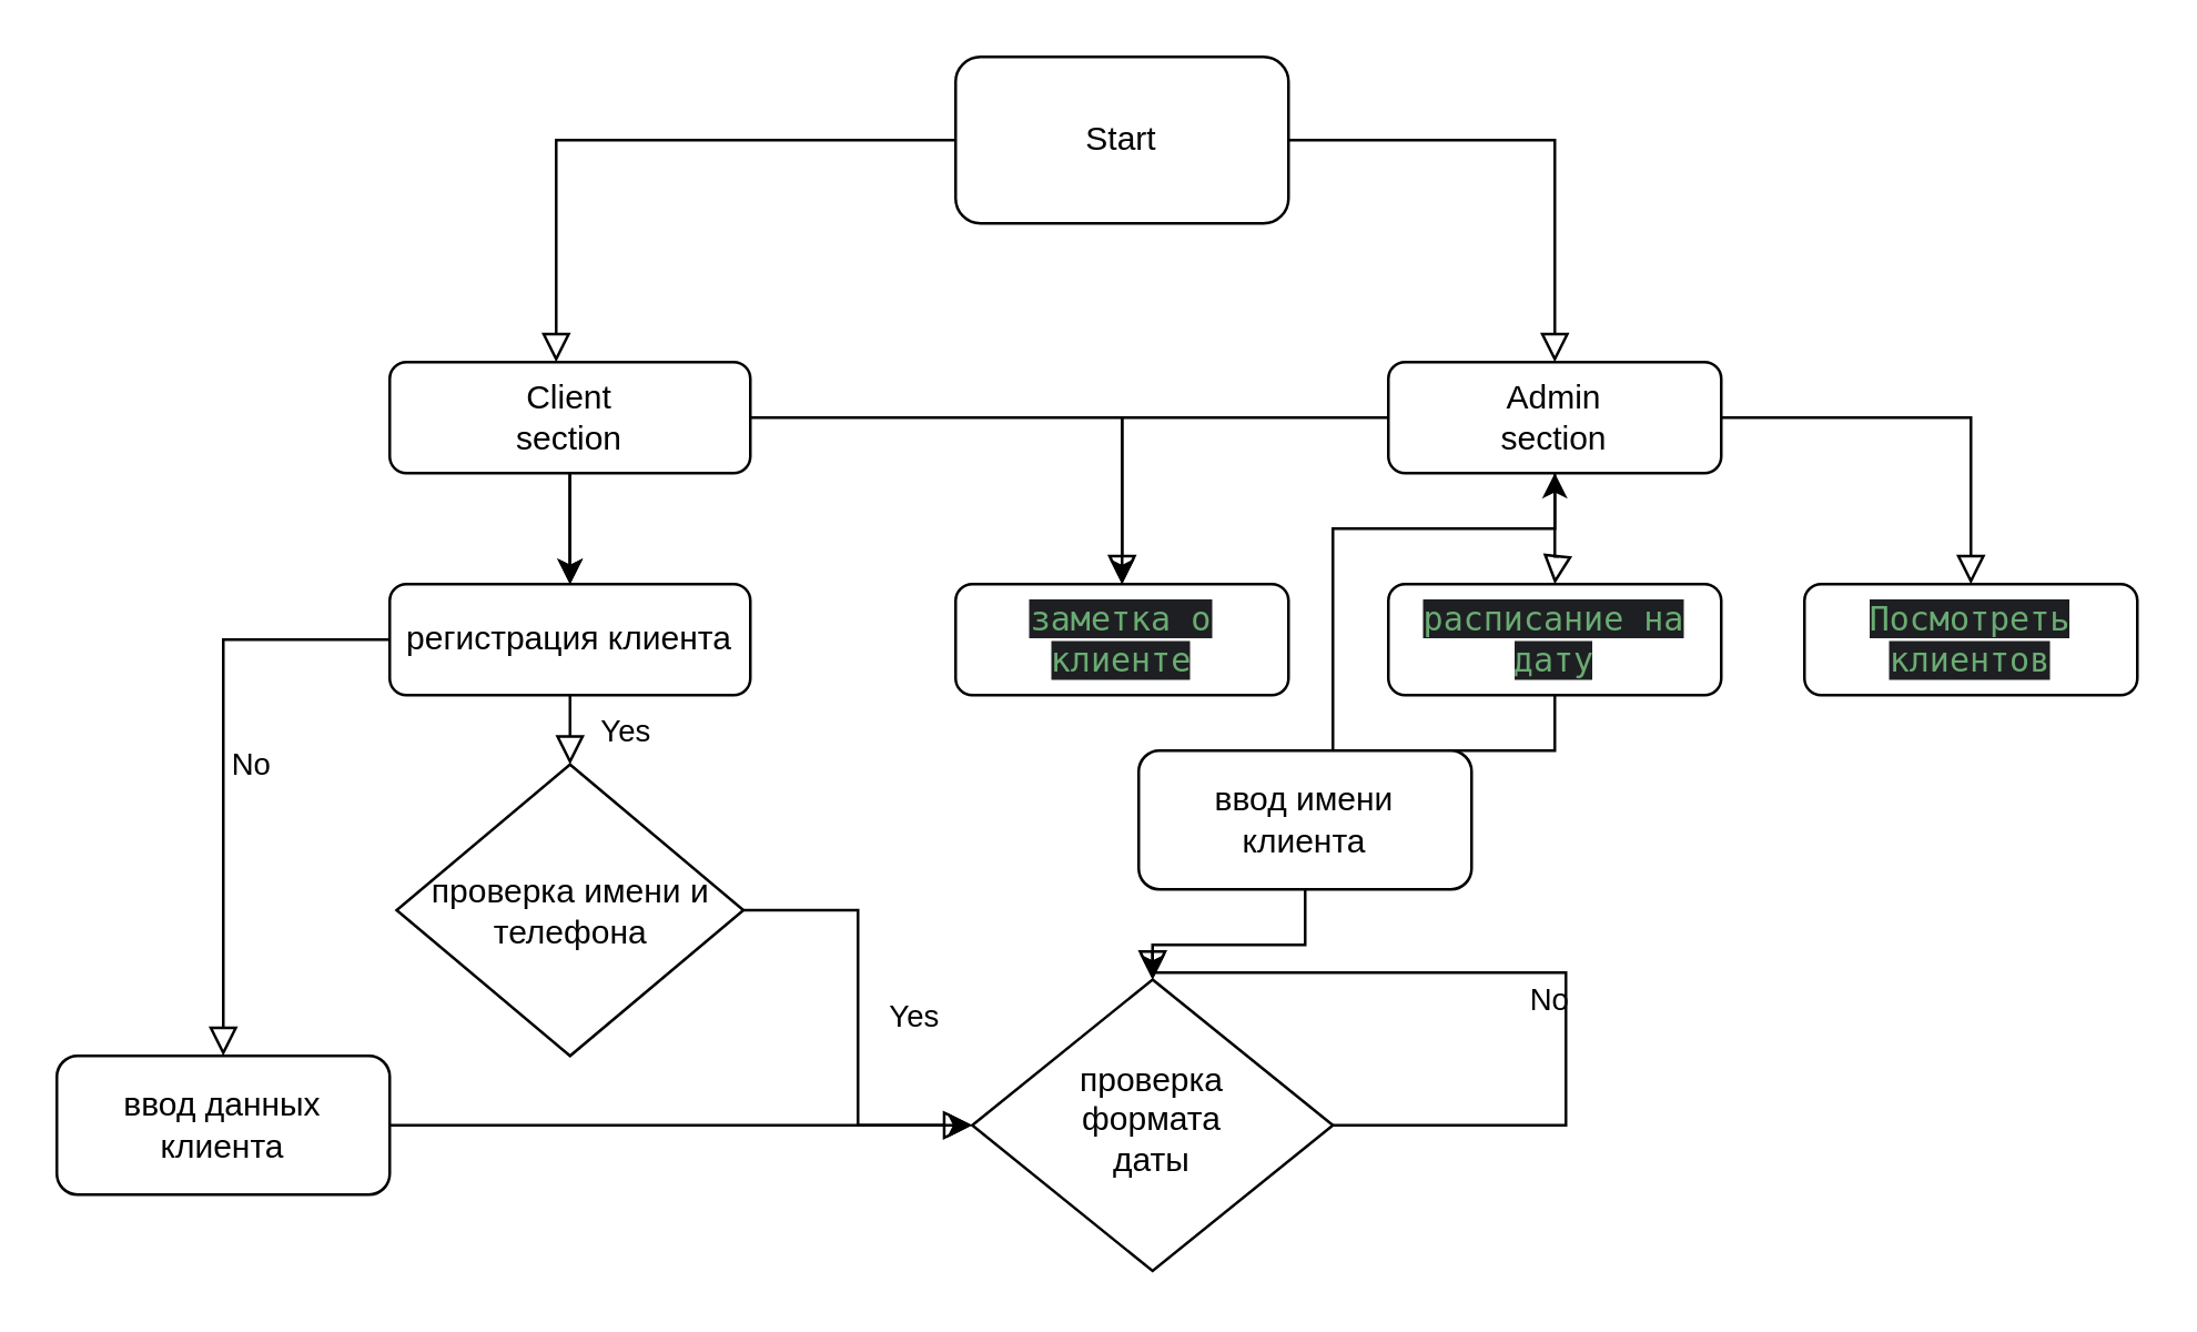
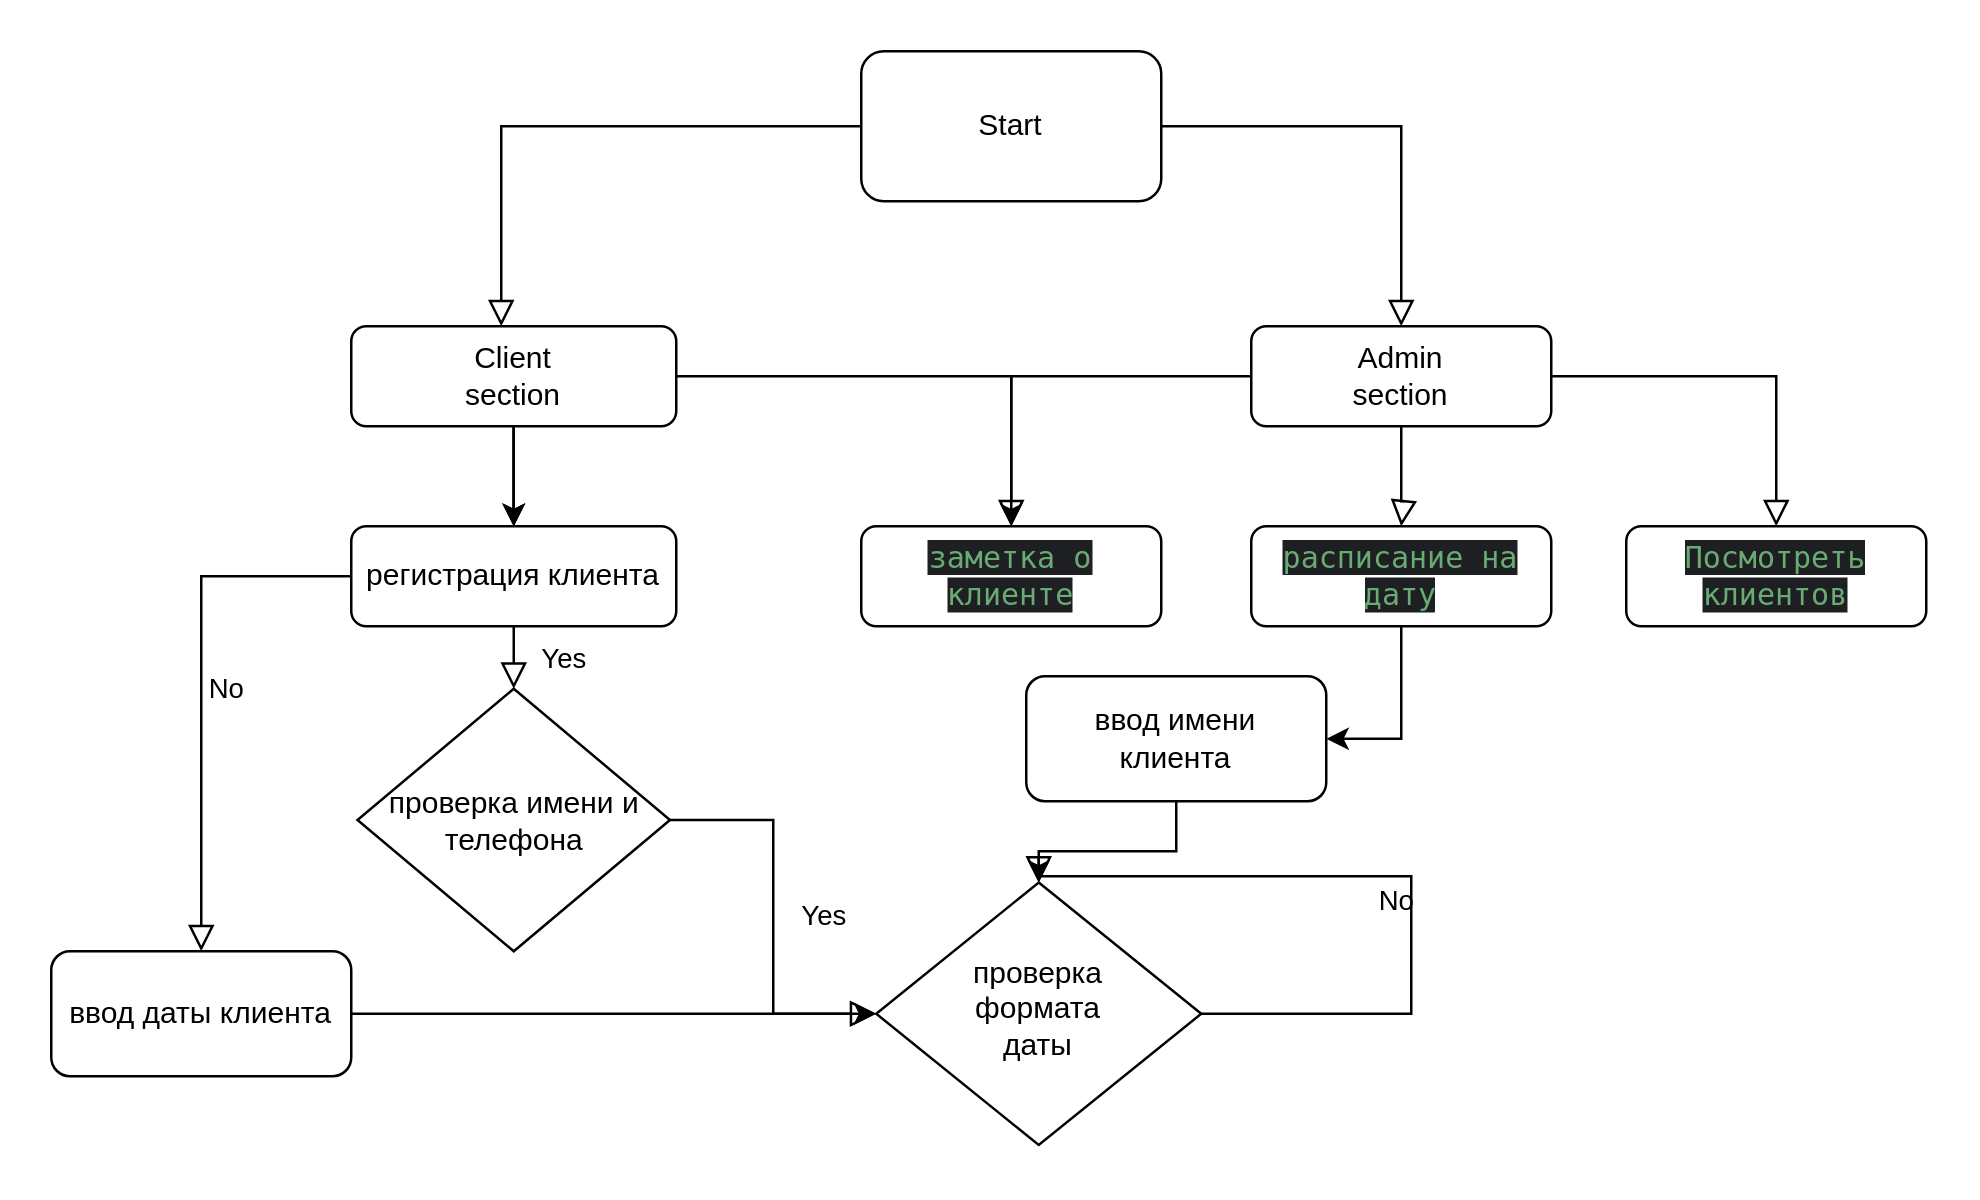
- <mxCell id="27" value="" style="edgeStyle=orthogonalEdgeStyle;rounded=0;orthogonalLoop=1;jettySize=auto;html=1;exitX=0.5;exitY=1;exitDx=0;exitDy=0;" edge="1" parent="1" source="15" target="3"><mxGeometry relative="1" as="geometry"><mxPoint x="560" y="250" as="sourcePoint" /><mxPoint x="415" y="353" as="targetPoint" /></mxGeometry></mxCell>
+ <mxCell id="27" value="" style="edgeStyle=orthogonalEdgeStyle;rounded=0;orthogonalLoop=1;jettySize=auto;html=1;exitX=0.5;exitY=1;exitDx=0;exitDy=0;entryX=1;entryY=0.5;entryDx=0;entryDy=0;" edge="1" parent="1" source="15" target="28"><mxGeometry relative="1" as="geometry"><mxPoint x="560" y="250" as="sourcePoint" /><mxPoint x="415" y="353" as="targetPoint" /></mxGeometry></mxCell>
- <mxCell id="20" value="ввод данных клиента" style="rounded=1;whiteSpace=wrap;html=1;" vertex="1" parent="1"><mxGeometry x="20" y="380" width="120" height="50" as="geometry" /></mxCell>
+ <mxCell id="20" value="ввод даты клиента" style="rounded=1;whiteSpace=wrap;html=1;" vertex="1" parent="1"><mxGeometry x="20" y="380" width="120" height="50" as="geometry" /></mxCell>
